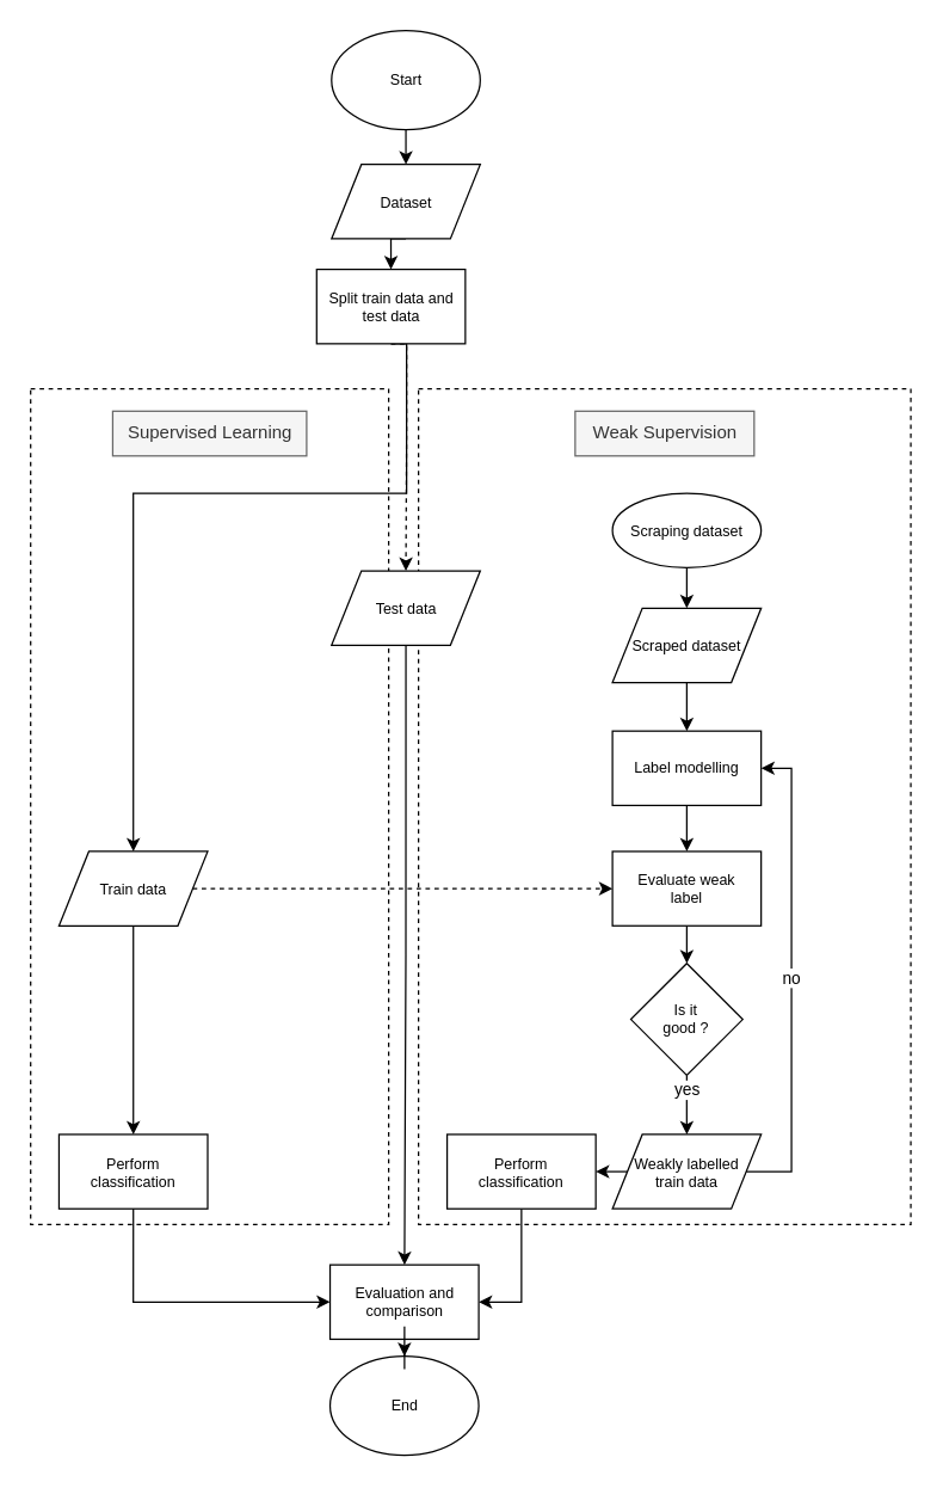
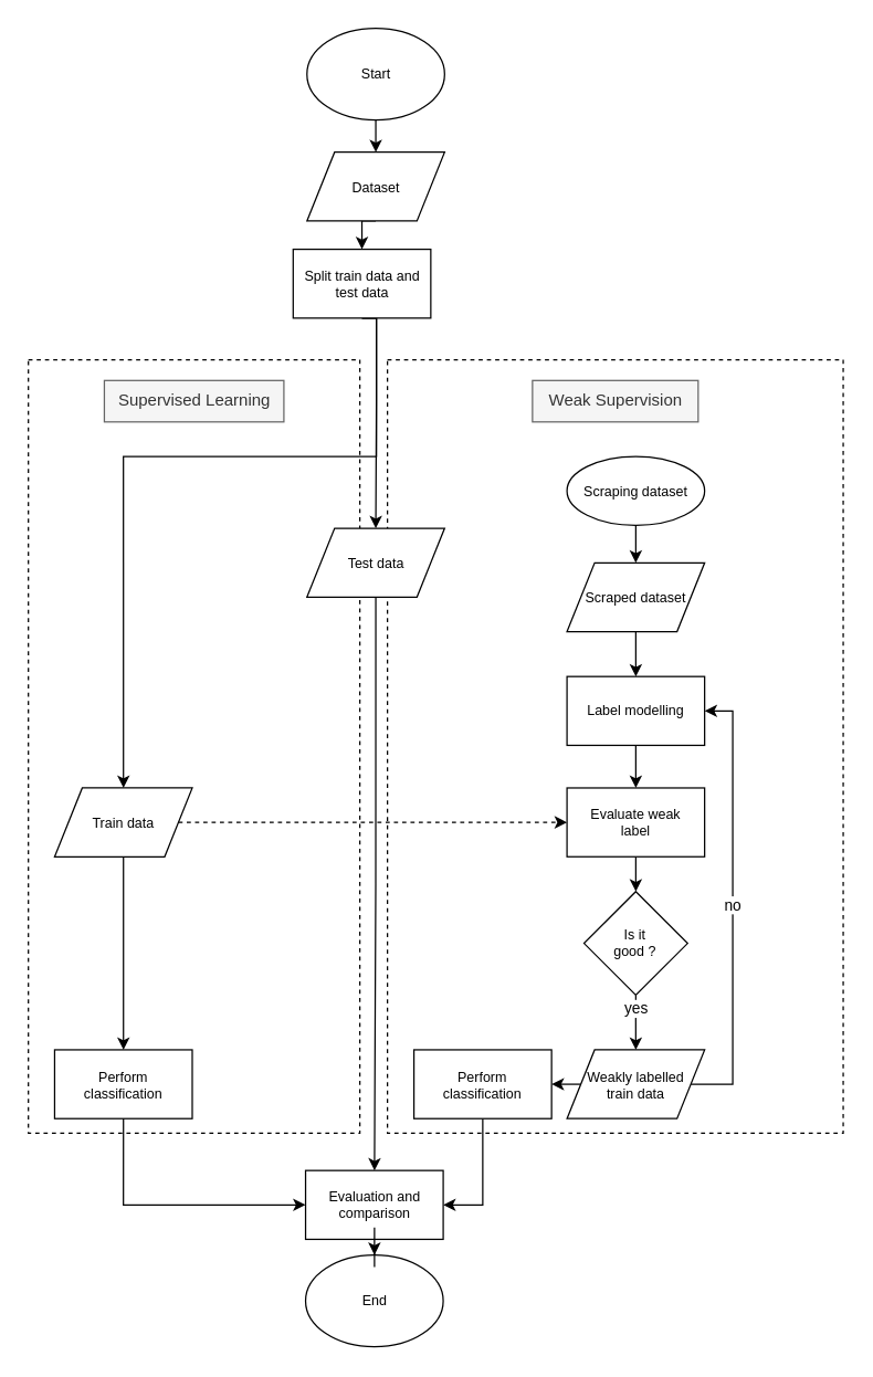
- <mxCell id="8" style="edgeStyle=orthogonalEdgeStyle;rounded=0;orthogonalLoop=1;jettySize=auto;html=1;exitX=0.5;exitY=1;exitDx=0;exitDy=0;entryX=0.5;entryY=0;entryDx=0;entryDy=0;dashed=1;" parent="1" source="10" target="38" edge="1"><mxGeometry relative="1" as="geometry"><Array as="points"><mxPoint x="272" y="290" /><mxPoint x="272" y="290" /></Array></mxGeometry></mxCell>
+ <mxCell id="8" style="edgeStyle=orthogonalEdgeStyle;rounded=0;orthogonalLoop=1;jettySize=auto;html=1;exitX=0.5;exitY=1;exitDx=0;exitDy=0;entryX=0.5;entryY=0;entryDx=0;entryDy=0;" parent="1" source="10" target="38" edge="1"><mxGeometry relative="1" as="geometry"><Array as="points"><mxPoint x="272" y="290" /><mxPoint x="272" y="290" /></Array></mxGeometry></mxCell>
